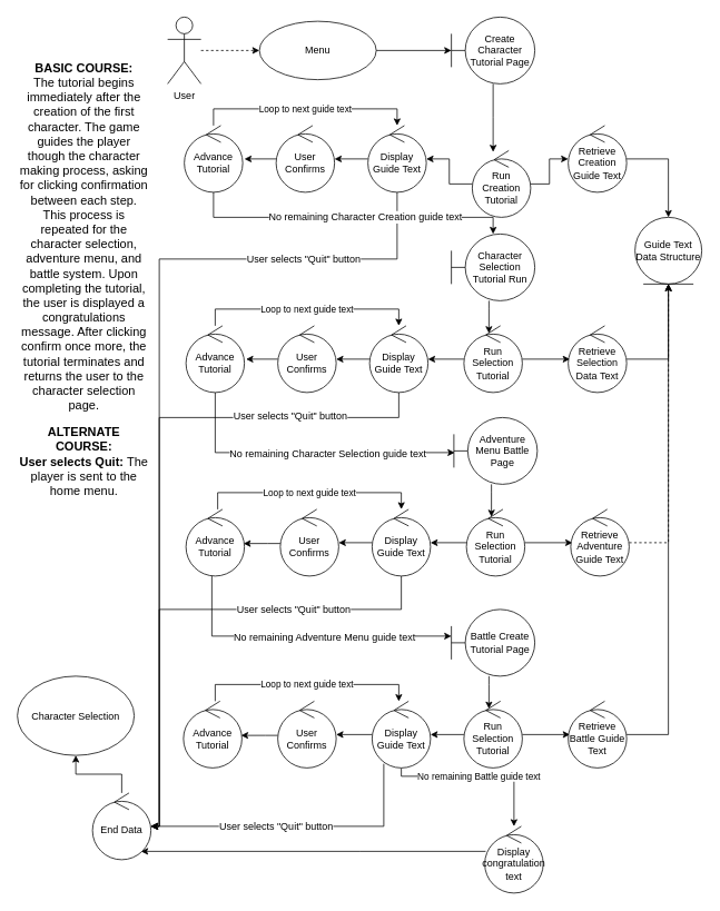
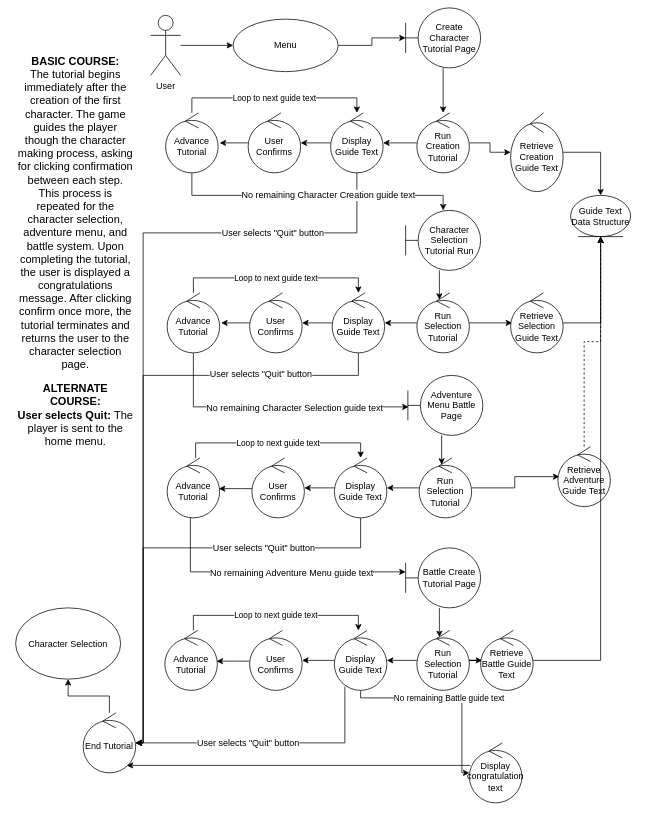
- <mxCell id="3" style="edgeStyle=orthogonalEdgeStyle;rounded=0;orthogonalLoop=1;jettySize=auto;html=1;dashed=1;" edge="1" parent="1" source="4" target="6"><mxGeometry relative="1" as="geometry" /></mxCell>
+ <mxCell id="3" style="edgeStyle=orthogonalEdgeStyle;rounded=0;orthogonalLoop=1;jettySize=auto;html=1;" edge="1" parent="1" source="4" target="6"><mxGeometry relative="1" as="geometry" /></mxCell>
- <mxCell id="8" value="Create Character Tutorial Page" style="shape=umlBoundary;whiteSpace=wrap;html=1;" vertex="1" parent="1"><mxGeometry x="540" y="20" width="100" height="80" as="geometry" /></mxCell>
+ <mxCell id="8" value="Create Character Tutorial Page" style="shape=umlBoundary;whiteSpace=wrap;html=1;" vertex="1" parent="1"><mxGeometry x="540" y="10" width="100" height="80" as="geometry" /></mxCell>
- <mxCell id="13" value="Retrieve Creation Guide Text" style="ellipse;shape=umlControl;whiteSpace=wrap;html=1;" vertex="1" parent="1"><mxGeometry x="680" y="150" width="70" height="80" as="geometry" /></mxCell>
+ <mxCell id="13" value="Retrieve Creation Guide Text" style="ellipse;shape=umlControl;whiteSpace=wrap;html=1;" vertex="1" parent="1"><mxGeometry x="680" y="150" width="70" height="105" as="geometry" /></mxCell>
- <mxCell id="11" value="Run Creation Tutorial" style="ellipse;shape=umlControl;whiteSpace=wrap;html=1;" vertex="1" parent="1"><mxGeometry x="565" y="180" width="70" height="80" as="geometry" /></mxCell>
+ <mxCell id="11" value="Run Creation Tutorial" style="ellipse;shape=umlControl;whiteSpace=wrap;html=1;" vertex="1" parent="1"><mxGeometry x="555" y="150" width="70" height="80" as="geometry" /></mxCell>
- <mxCell id="41" value="Guide Text Data Structure" style="ellipse;shape=umlEntity;whiteSpace=wrap;html=1;" vertex="1" parent="1"><mxGeometry x="760" y="260" width="80" height="80" as="geometry" /></mxCell>
+ <mxCell id="41" value="Guide Text Data Structure" style="ellipse;shape=umlEntity;whiteSpace=wrap;html=1;" vertex="1" parent="1"><mxGeometry x="760" y="260" width="80" height="55" as="geometry" /></mxCell>
- <mxCell id="40" value="Retrieve Selection Data Text" style="ellipse;shape=umlControl;whiteSpace=wrap;html=1;" vertex="1" parent="1"><mxGeometry x="680" y="390" width="70" height="80" as="geometry" /></mxCell>
+ <mxCell id="40" value="Retrieve Selection Guide Text" style="ellipse;shape=umlControl;whiteSpace=wrap;html=1;" vertex="1" parent="1"><mxGeometry x="680" y="390" width="70" height="80" as="geometry" /></mxCell>
- <mxCell id="55" value="Retrieve Adventure Guide Text" style="ellipse;shape=umlControl;whiteSpace=wrap;html=1;" vertex="1" parent="1"><mxGeometry x="683" y="610" width="70" height="80" as="geometry" /></mxCell>
+ <mxCell id="55" value="Retrieve Adventure Guide Text" style="ellipse;shape=umlControl;whiteSpace=wrap;html=1;" vertex="1" parent="1"><mxGeometry x="743" y="595" width="70" height="80" as="geometry" /></mxCell>
- <mxCell id="73" value="Retrieve Battle Guide Text" style="ellipse;shape=umlControl;whiteSpace=wrap;html=1;" vertex="1" parent="1"><mxGeometry x="680" y="840" width="70" height="80" as="geometry" /></mxCell>
+ <mxCell id="73" value="Retrieve Battle Guide Text" style="ellipse;shape=umlControl;whiteSpace=wrap;html=1;" vertex="1" parent="1"><mxGeometry x="640" y="840" width="70" height="80" as="geometry" /></mxCell>
- <mxCell id="76" value="End Data" style="ellipse;shape=umlControl;whiteSpace=wrap;html=1;" vertex="1" parent="1"><mxGeometry x="110" y="950" width="70" height="80" as="geometry" /></mxCell>
+ <mxCell id="76" value="End Tutorial" style="ellipse;shape=umlControl;whiteSpace=wrap;html=1;" vertex="1" parent="1"><mxGeometry x="110" y="950" width="70" height="80" as="geometry" /></mxCell>
- <mxCell id="68" value="Display congratulation&lt;br&gt;text" style="ellipse;shape=umlControl;whiteSpace=wrap;html=1;" vertex="1" parent="1"><mxGeometry x="580" y="990" width="70" height="80" as="geometry" /></mxCell>
+ <mxCell id="68" value="Display congratulation&lt;br&gt;text" style="ellipse;shape=umlControl;whiteSpace=wrap;html=1;" vertex="1" parent="1"><mxGeometry x="625" y="990" width="70" height="80" as="geometry" /></mxCell>
